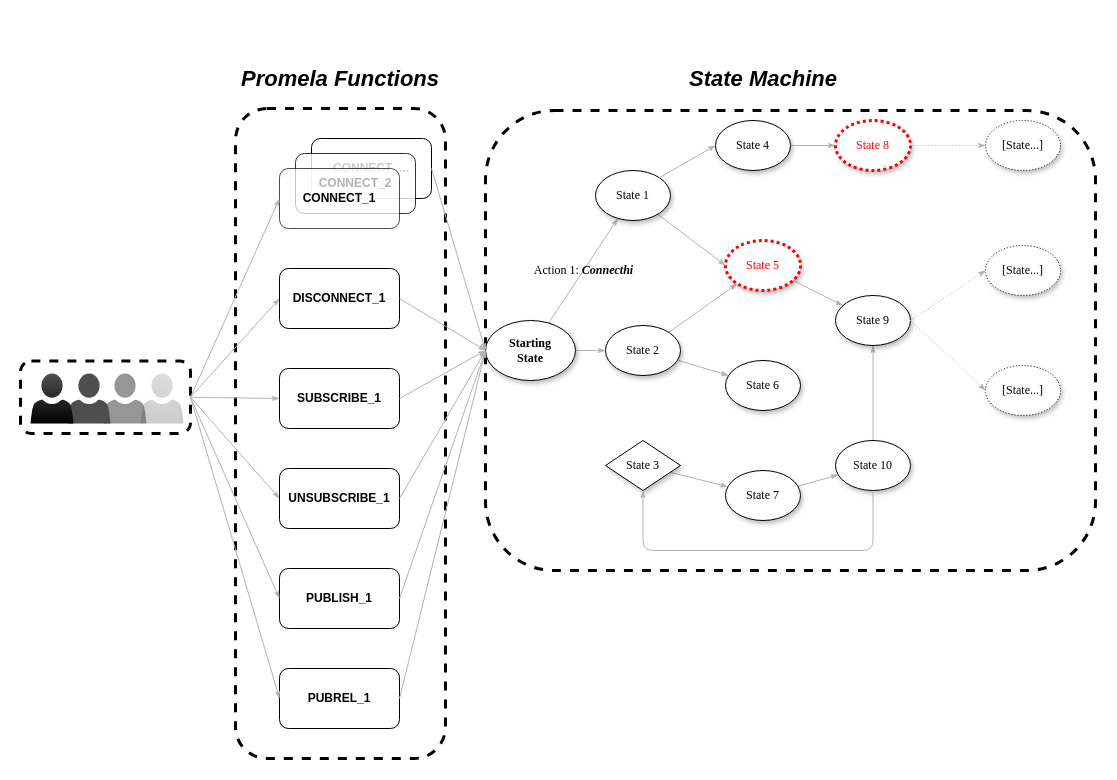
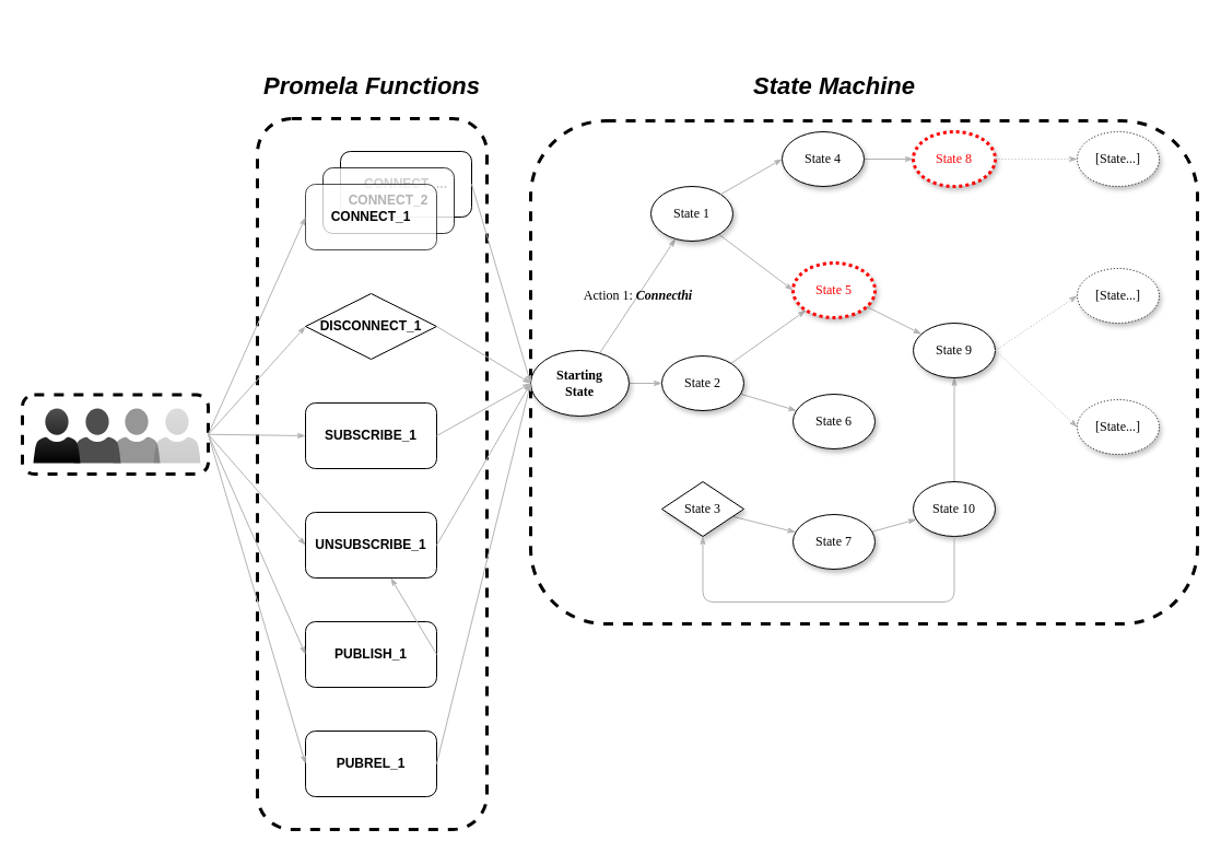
- <mxCell id="4" value="DISCONNECT_1" style="rounded=1;whiteSpace=wrap;html=1;fontStyle=1" vertex="1" parent="1"><mxGeometry x="279" y="268" width="120" height="60" as="geometry" /></mxCell>
+ <mxCell id="4" value="DISCONNECT_1" style="rhombus;whiteSpace=wrap;html=1;fontStyle=1;" vertex="1" parent="1"><mxGeometry x="279" y="268" width="120" height="60" as="geometry" /></mxCell>
- <mxCell id="53" value="" style="edgeStyle=none;rounded=1;html=1;labelBackgroundColor=none;startArrow=none;startFill=0;startSize=5;endArrow=classicThin;endFill=1;endSize=5;jettySize=auto;orthogonalLoop=1;strokeColor=#B3B3B3;strokeWidth=1;fontFamily=Verdana;fontSize=12;exitX=1;exitY=0.5;exitDx=0;exitDy=0;entryX=0;entryY=0.5;entryDx=0;entryDy=0;" edge="1" parent="1" source="7" target="27"><mxGeometry relative="1" as="geometry"><mxPoint x="419" y="418" as="sourcePoint" /><mxPoint x="515" y="458" as="targetPoint" /></mxGeometry></mxCell>
+ <mxCell id="53" value="" style="edgeStyle=none;rounded=1;html=1;labelBackgroundColor=none;startArrow=none;startFill=0;startSize=5;endArrow=classicThin;endFill=1;endSize=5;jettySize=auto;orthogonalLoop=1;strokeColor=#B3B3B3;strokeWidth=1;fontFamily=Verdana;fontSize=12;exitX=1;exitY=0.5;exitDx=0;exitDy=0;" edge="1" parent="1" source="7" target="6"><mxGeometry relative="1" as="geometry"><mxPoint x="419" y="418" as="sourcePoint" /><mxPoint x="515" y="458" as="targetPoint" /></mxGeometry></mxCell>
